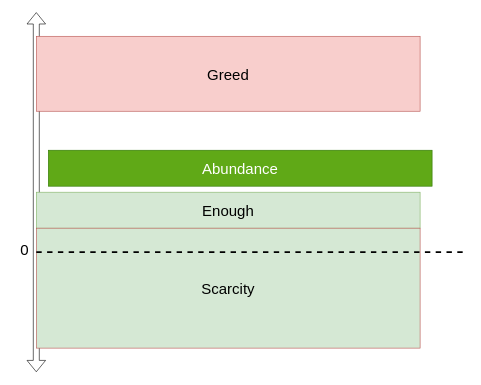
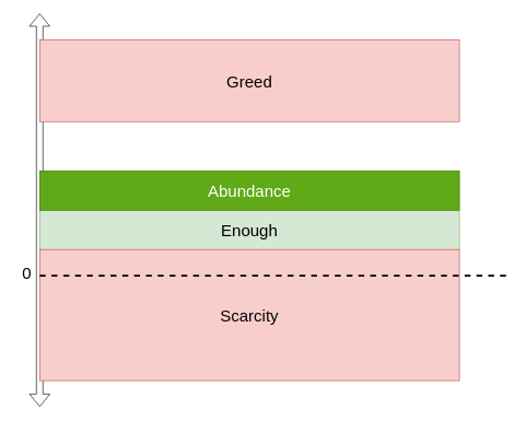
- <mxCell id="4" value="&lt;font style=&quot;font-size: 25px;&quot;&gt;Abundance&lt;/font&gt;" style="rounded=0;whiteSpace=wrap;html=1;fillColor=#60a917;fontColor=#ffffff;strokeColor=#2D7600;" vertex="1" parent="1"><mxGeometry x="80" y="250" width="640" height="60" as="geometry" /></mxCell>
+ <mxCell id="4" value="&lt;font style=&quot;font-size: 25px;&quot;&gt;Abundance&lt;/font&gt;" style="rounded=0;whiteSpace=wrap;html=1;fillColor=#60a917;fontColor=#ffffff;strokeColor=#2D7600;" vertex="1" parent="1"><mxGeometry x="60" y="260" width="640" height="60" as="geometry" /></mxCell>
- <mxCell id="6" value="&lt;font style=&quot;font-size: 25px;&quot;&gt;Scarcity&lt;/font&gt;" style="rounded=0;whiteSpace=wrap;html=1;fillColor=#d5e8d4;strokeColor=#b85450;" vertex="1" parent="1"><mxGeometry x="60" y="380" width="640" height="200" as="geometry" /></mxCell>
+ <mxCell id="6" value="&lt;font style=&quot;font-size: 25px;&quot;&gt;Scarcity&lt;/font&gt;" style="rounded=0;whiteSpace=wrap;html=1;fillColor=#f8cecc;strokeColor=#b85450;" vertex="1" parent="1"><mxGeometry x="60" y="380" width="640" height="200" as="geometry" /></mxCell>
